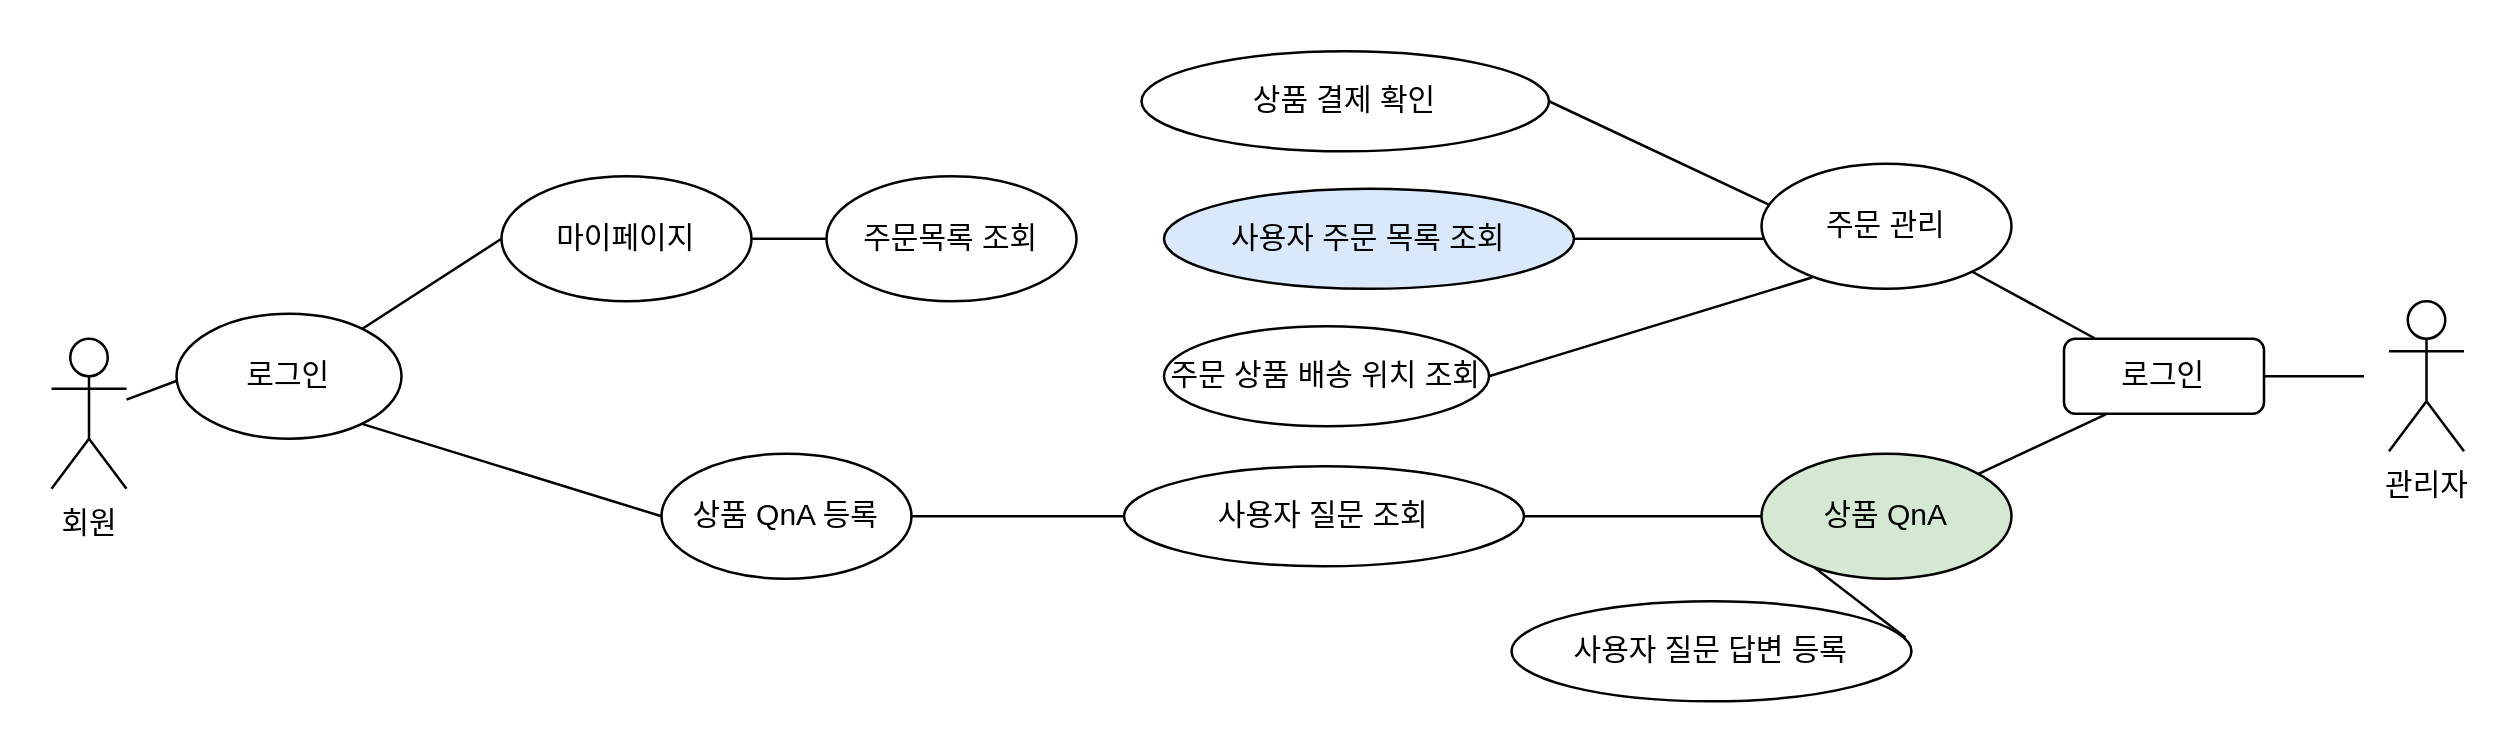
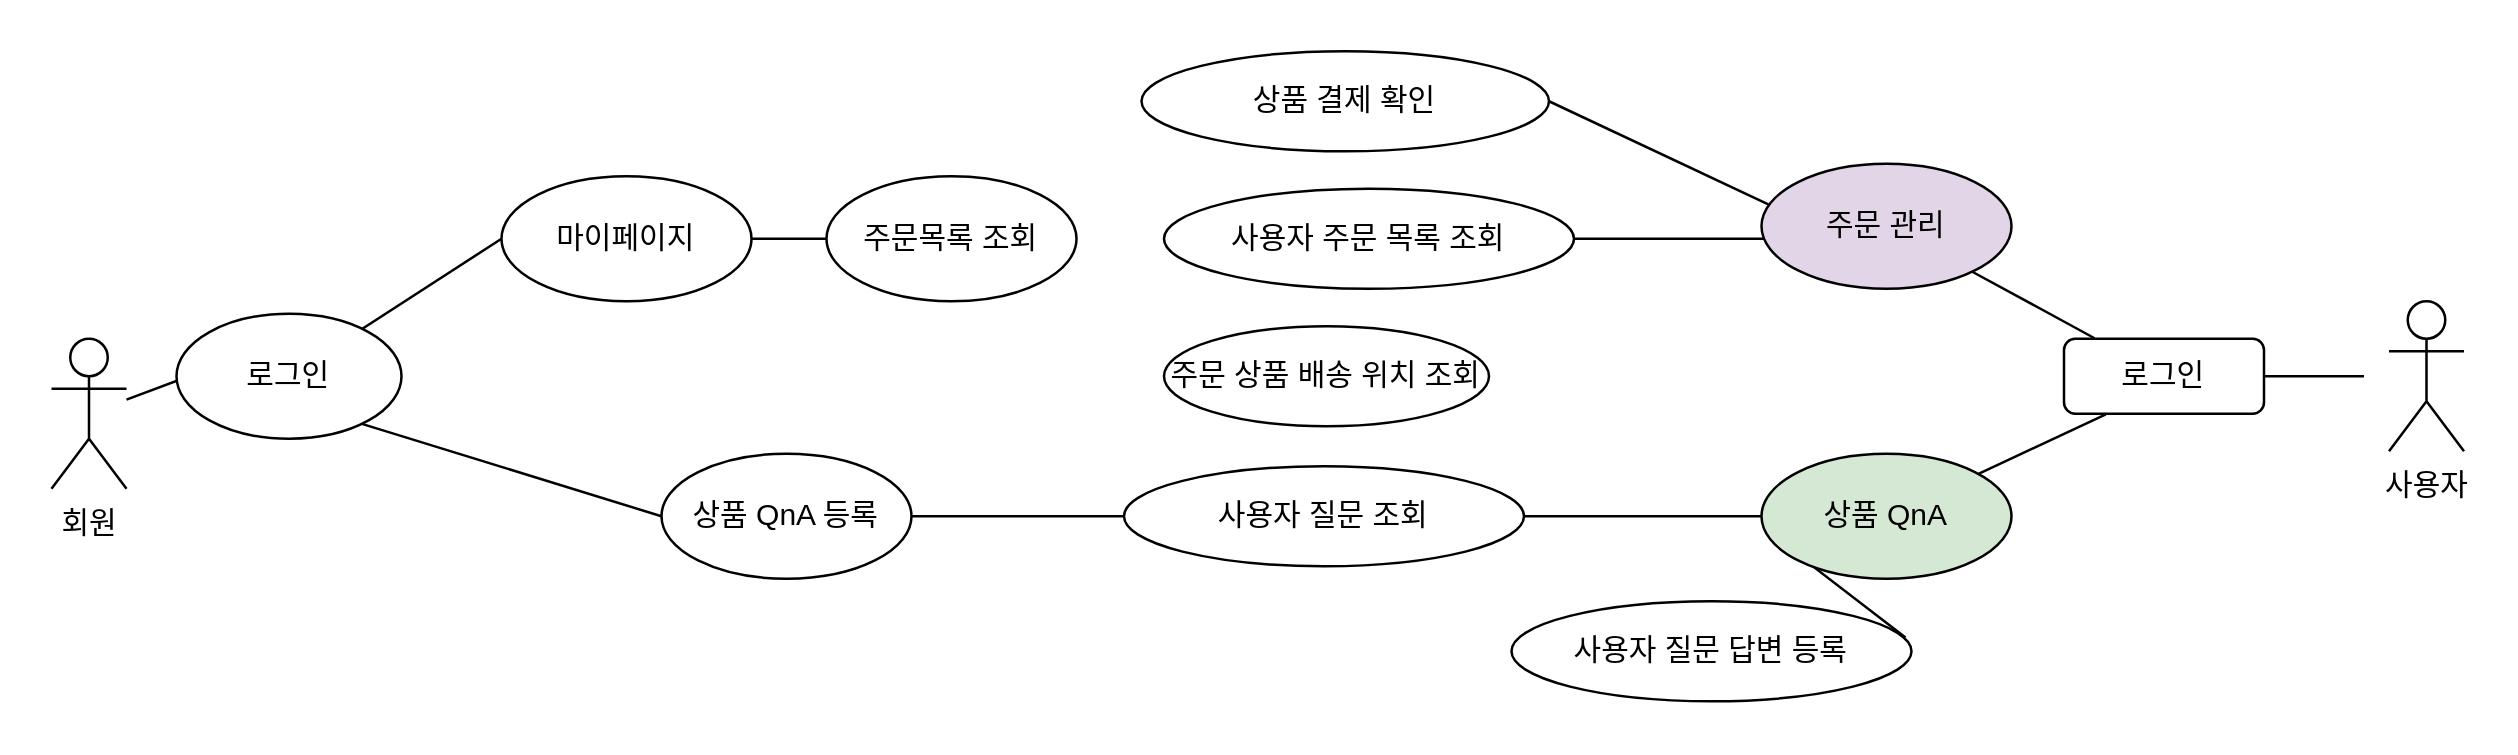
- <mxCell id="27" value="주문 관리" style="ellipse;whiteSpace=wrap;html=1;" vertex="1" parent="1"><mxGeometry x="704" y="65" width="100" height="50" as="geometry" /></mxCell>
+ <mxCell id="27" value="주문 관리" style="ellipse;whiteSpace=wrap;html=1;fillColor=#e1d5e7;" vertex="1" parent="1"><mxGeometry x="704" y="65" width="100" height="50" as="geometry" /></mxCell>
- <mxCell id="24" value="사용자 주문 목록 조회" style="ellipse;whiteSpace=wrap;html=1;fillColor=#dae8fc;" vertex="1" parent="1"><mxGeometry x="465" y="75" width="164" height="40" as="geometry" /></mxCell>
+ <mxCell id="24" value="사용자 주문 목록 조회" style="ellipse;whiteSpace=wrap;html=1;" vertex="1" parent="1"><mxGeometry x="465" y="75" width="164" height="40" as="geometry" /></mxCell>
- <mxCell id="12" value="" style="endArrow=none;html=1;rounded=0;curved=1;exitX=1;exitY=0.5;exitDx=0;exitDy=0;entryX=0.202;entryY=0.91;entryDx=0;entryDy=0;entryPerimeter=0;" parent="1" source="23" target="27" edge="1"><mxGeometry width="50" height="50" relative="1" as="geometry"><mxPoint x="645" y="135" as="sourcePoint" /><mxPoint x="742.6" y="109.61" as="targetPoint" /></mxGeometry></mxCell>
- <mxCell id="3" value="관리자" style="shape=umlActor;verticalLabelPosition=bottom;verticalAlign=top;html=1;outlineConnect=0;" parent="1" vertex="1"><mxGeometry x="955" y="120" width="30" height="60" as="geometry" /></mxCell>
+ <mxCell id="3" value="사용자" style="shape=umlActor;verticalLabelPosition=bottom;verticalAlign=top;html=1;outlineConnect=0;" parent="1" vertex="1"><mxGeometry x="955" y="120" width="30" height="60" as="geometry" /></mxCell>
